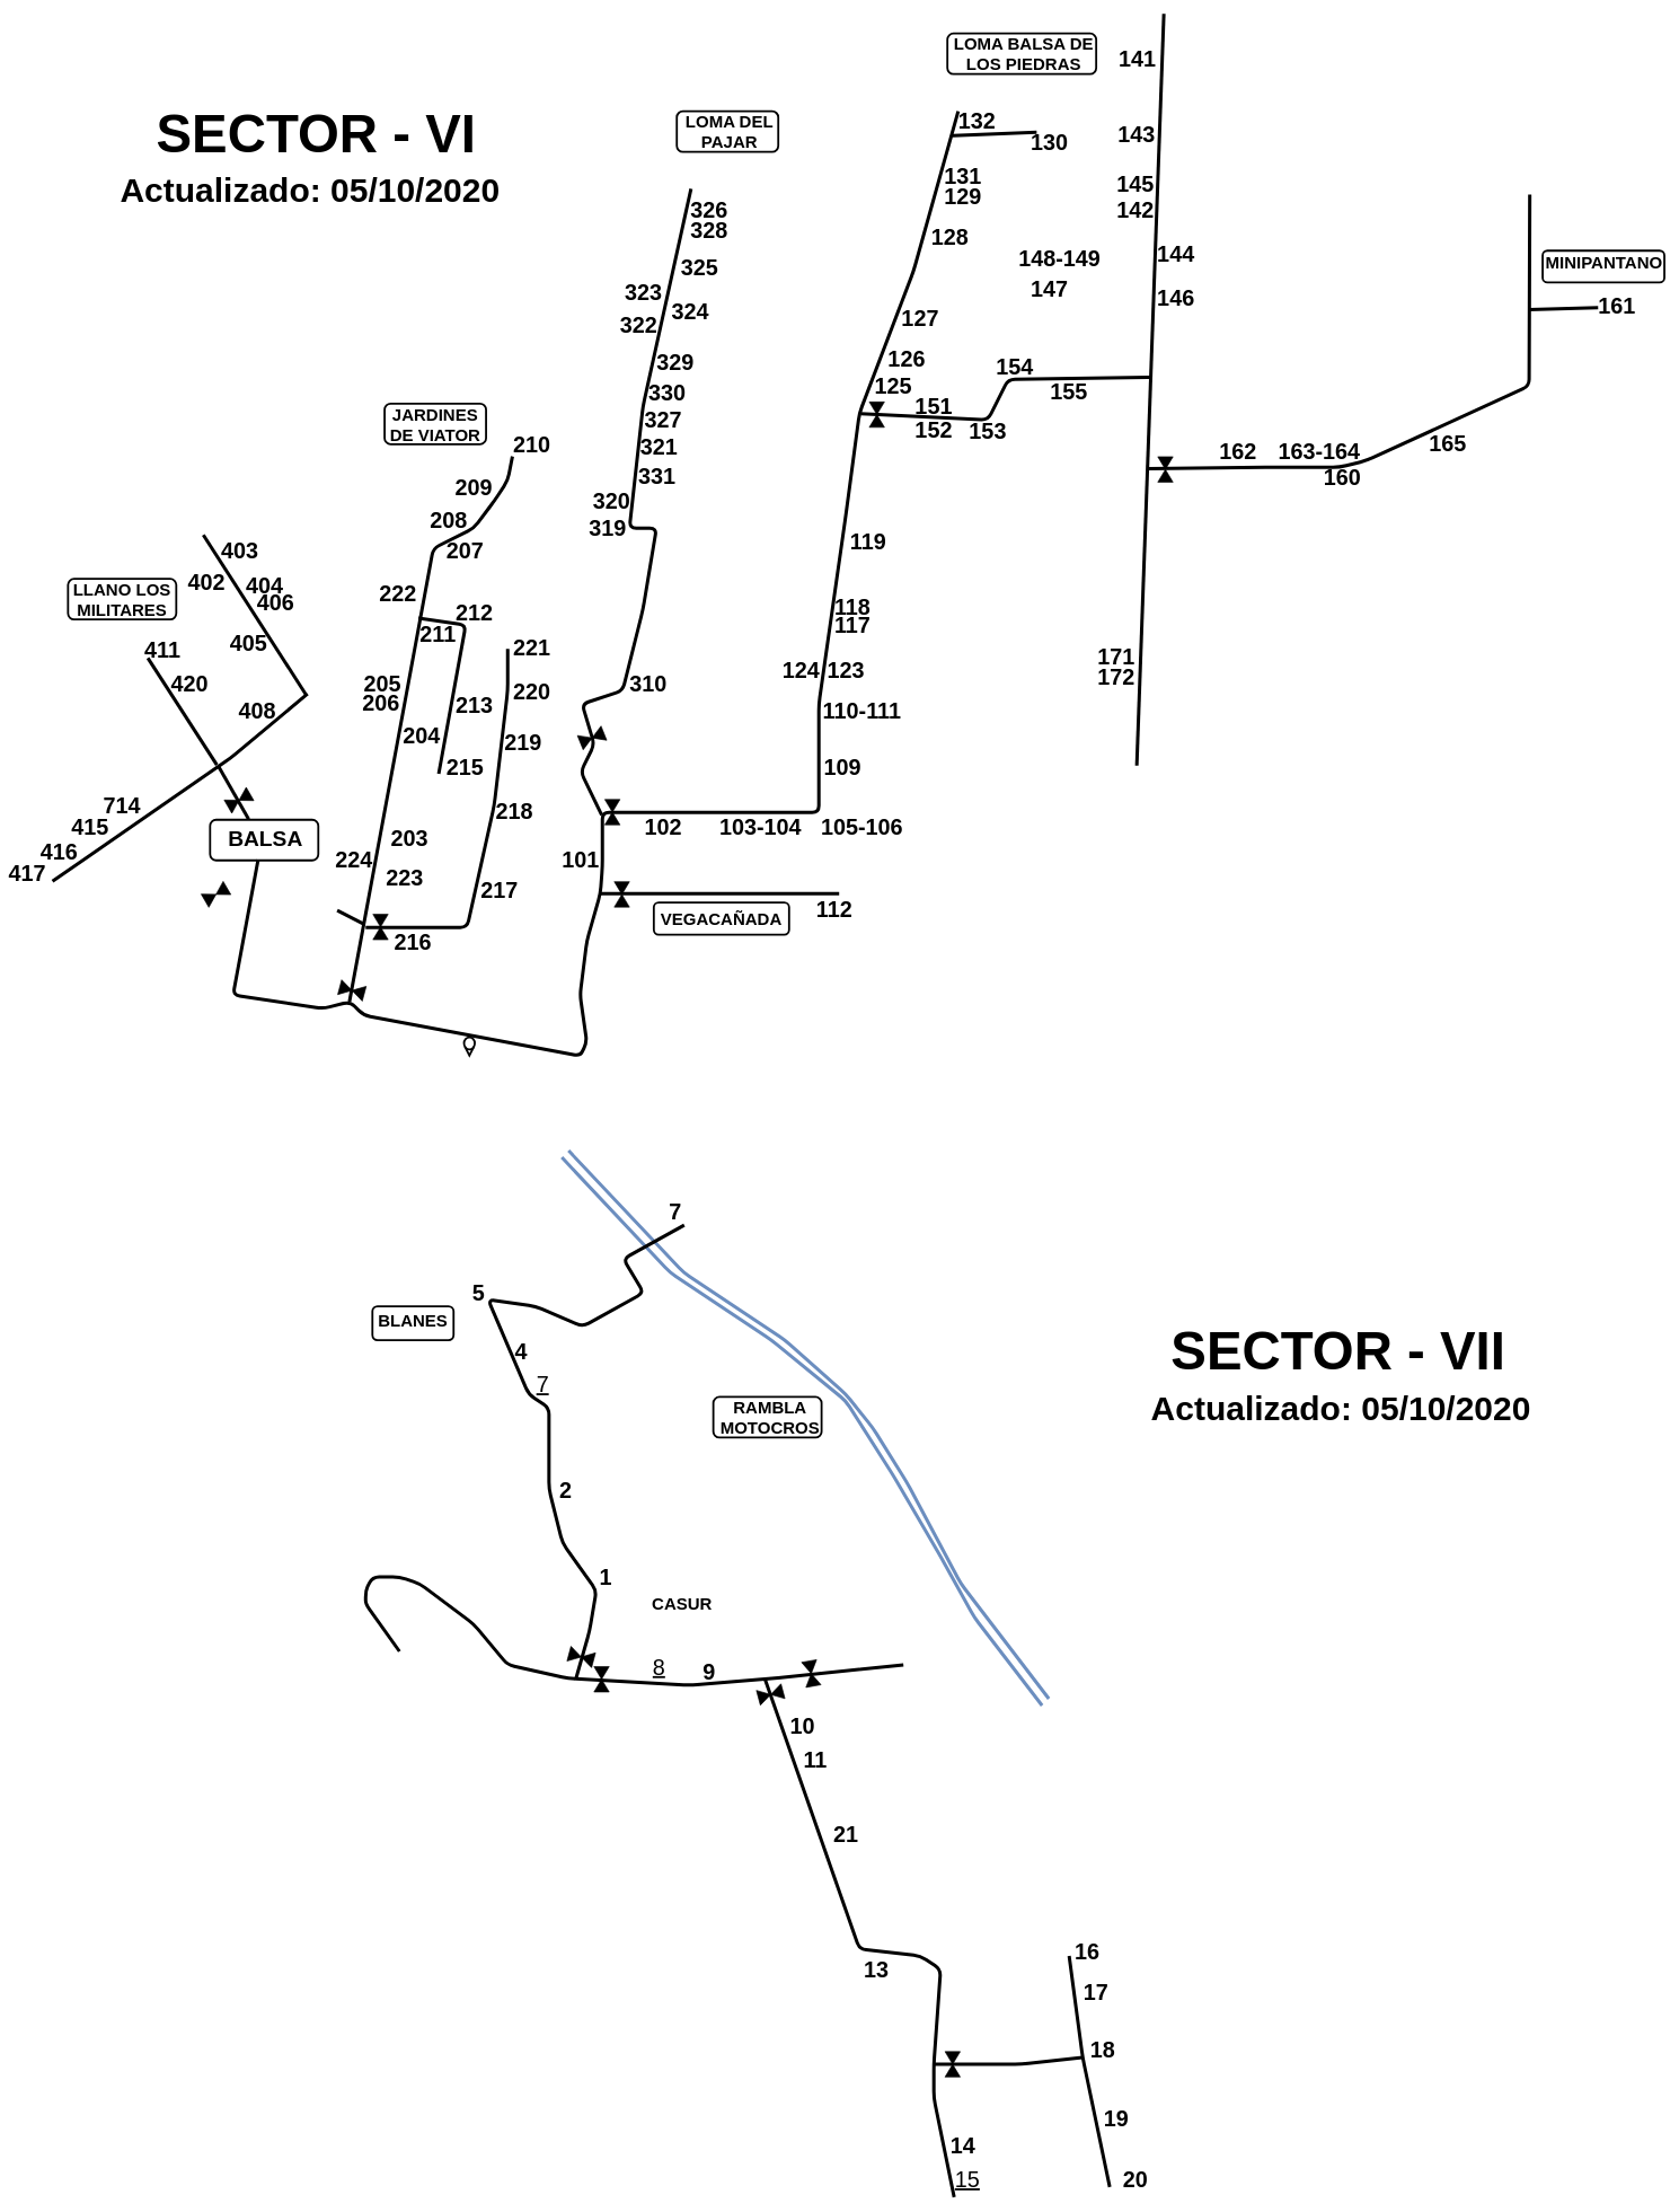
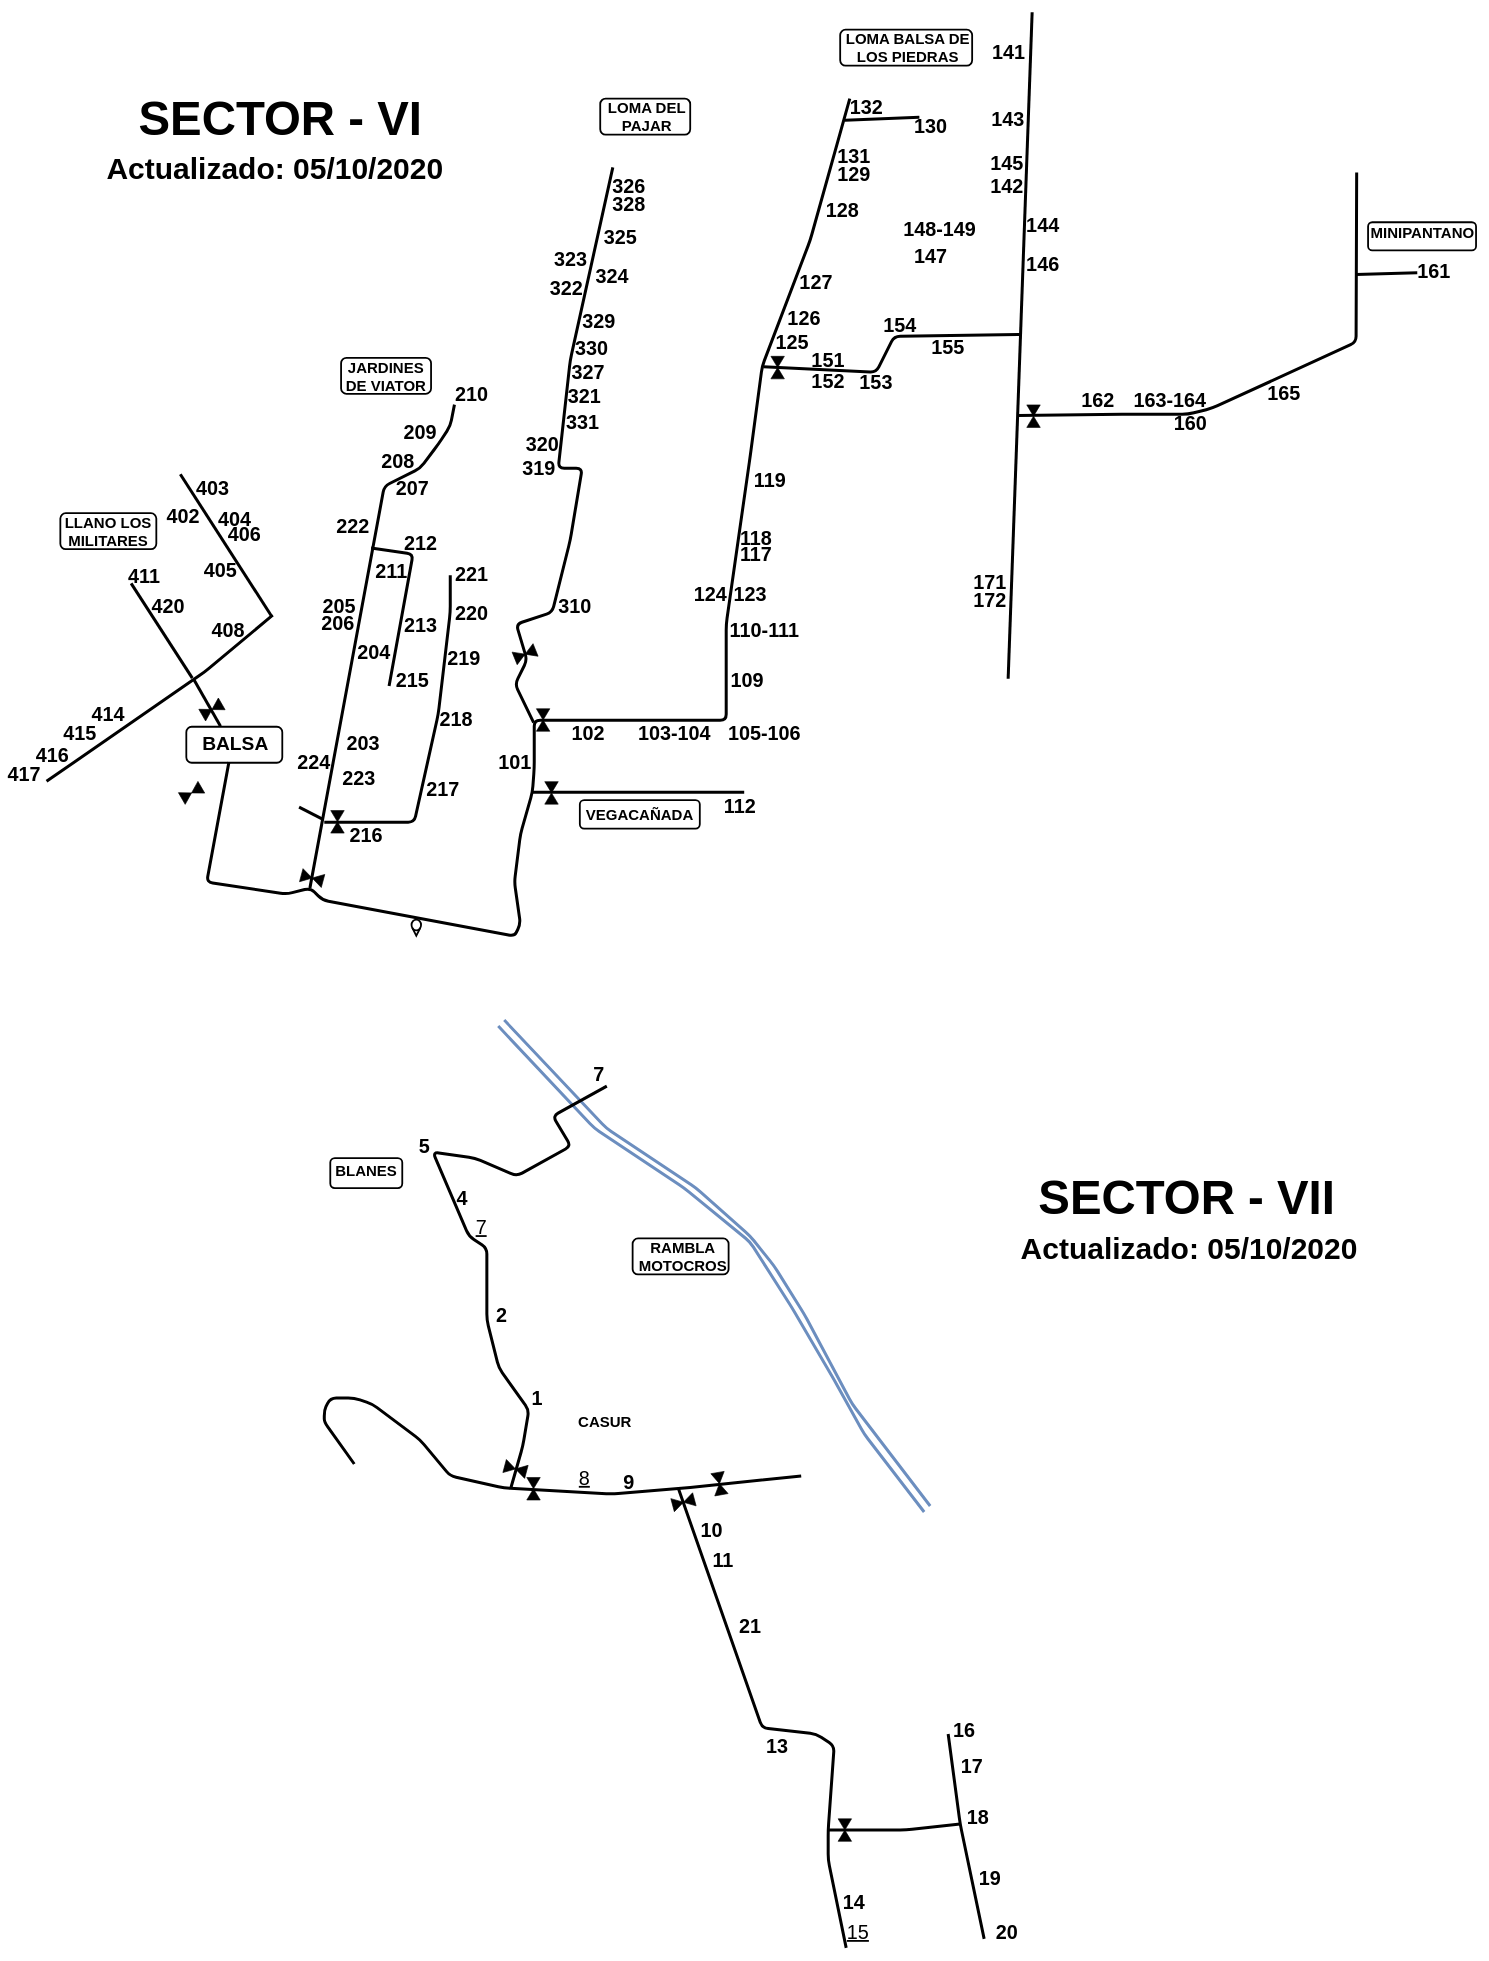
- <mxCell id="75" value="211" style="text;html=1;strokeColor=none;fillColor=none;align=center;verticalAlign=middle;whiteSpace=wrap;rounded=0;fontSize=33;fontStyle=1" vertex="1" parent="1"><mxGeometry x="626.75" y="926" width="40" height="20" as="geometry" /></mxCell>
+ <mxCell id="75" value="211" style="text;html=1;strokeColor=none;fillColor=none;align=center;verticalAlign=middle;whiteSpace=wrap;rounded=0;fontSize=33;fontStyle=1" vertex="1" parent="1"><mxGeometry x="631.75" y="941" width="40" height="20" as="geometry" /></mxCell>
- <mxCell id="39" value="714" style="text;html=1;strokeColor=none;fillColor=none;align=center;verticalAlign=middle;whiteSpace=wrap;rounded=0;fontSize=33;fontStyle=1" vertex="1" parent="1"><mxGeometry x="160" y="1180" width="40" height="20" as="geometry" /></mxCell>
+ <mxCell id="39" value="414" style="text;html=1;strokeColor=none;fillColor=none;align=center;verticalAlign=middle;whiteSpace=wrap;rounded=0;fontSize=33;fontStyle=1" vertex="1" parent="1"><mxGeometry x="160" y="1180" width="40" height="20" as="geometry" /></mxCell>
- <mxCell id="163" value="2" style="text;html=1;strokeColor=none;fillColor=none;align=center;verticalAlign=middle;whiteSpace=wrap;rounded=0;fontSize=33;fontStyle=1" vertex="1" parent="1"><mxGeometry x="816" y="2192" width="40" height="20" as="geometry" /></mxCell>
+ <mxCell id="163" value="2" style="text;html=1;strokeColor=none;fillColor=none;align=center;verticalAlign=middle;whiteSpace=wrap;rounded=0;fontSize=33;fontStyle=1" vertex="1" parent="1"><mxGeometry x="816" y="2182" width="40" height="20" as="geometry" /></mxCell>
